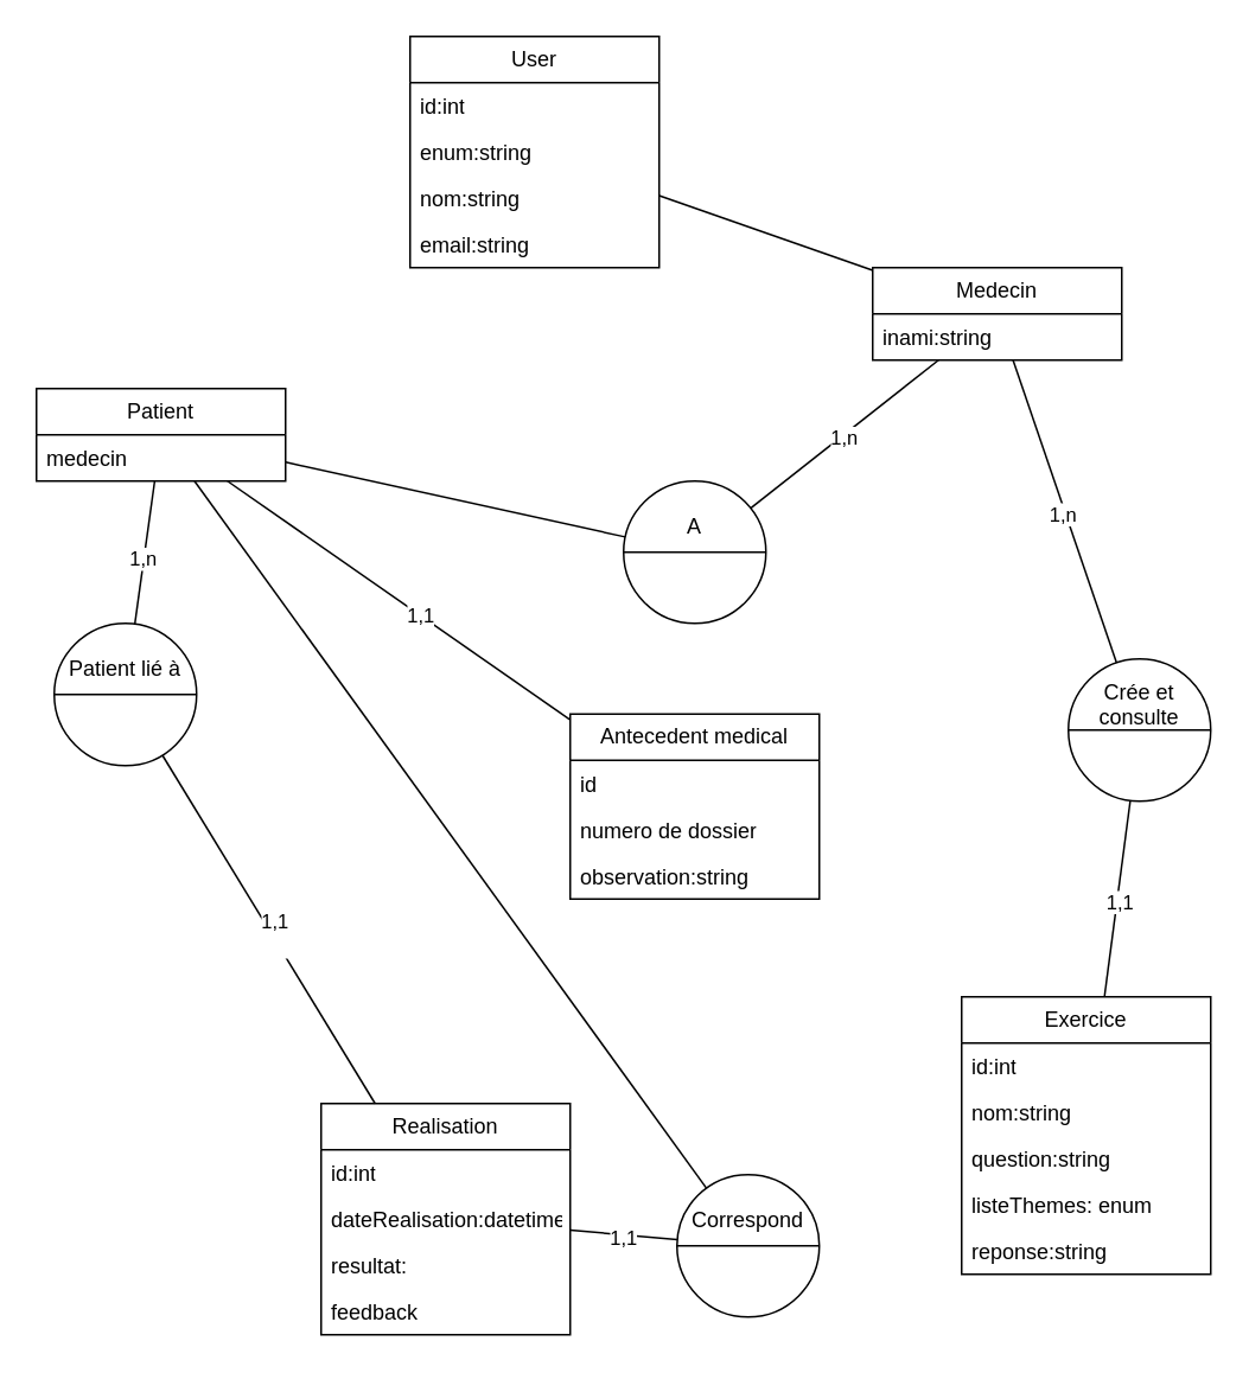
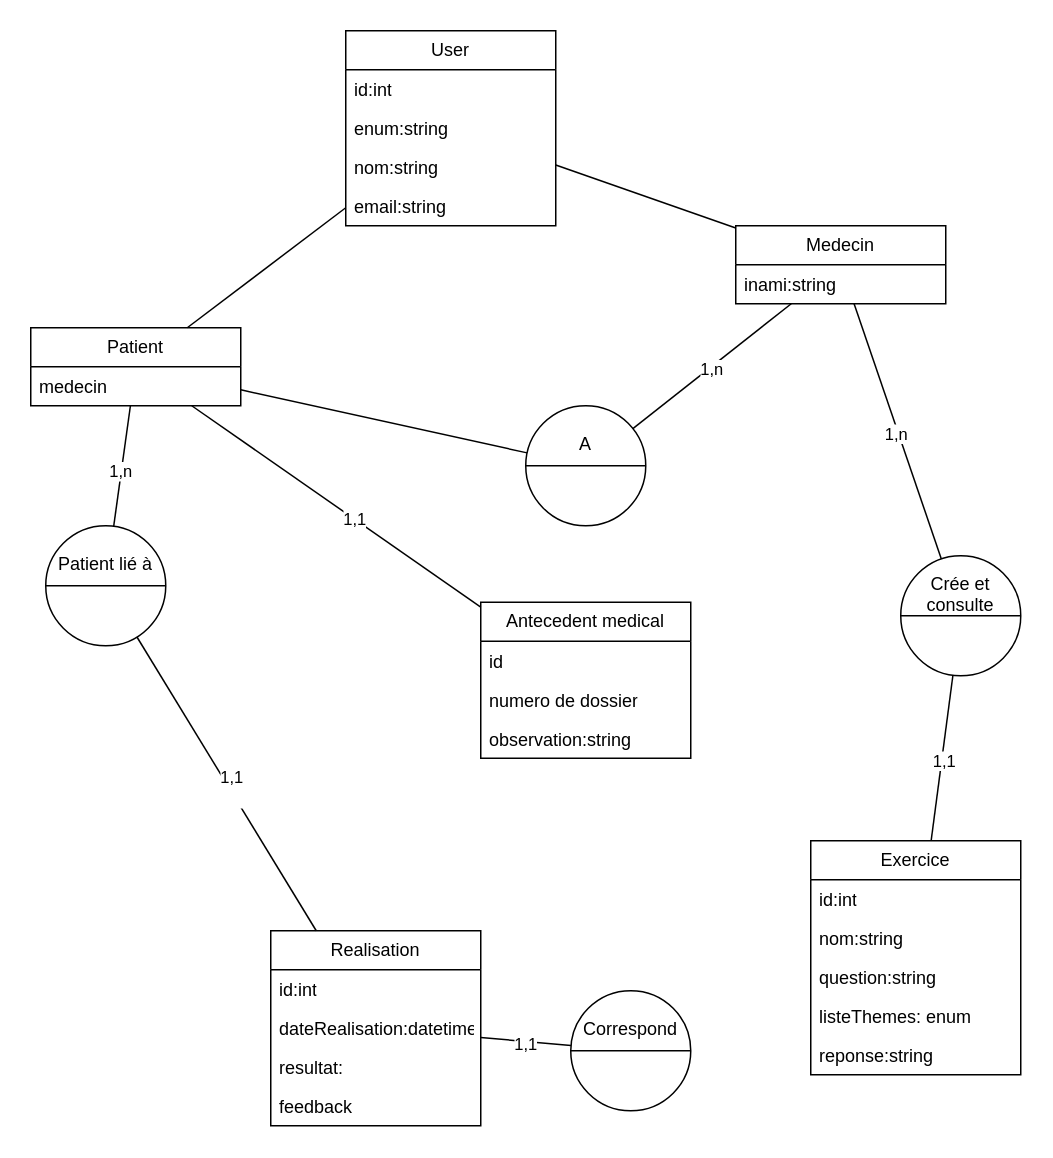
- <mxCell id="41" value="" style="endArrow=none;html=1;rounded=0;" parent="1" source="33" target="20" edge="1"><mxGeometry width="50" height="50" relative="1" as="geometry"><mxPoint x="390" y="360" as="sourcePoint" /><mxPoint x="440" y="310" as="targetPoint" /></mxGeometry></mxCell>
+ <mxCell id="41" value="" style="endArrow=none;html=1;rounded=0;" parent="1" source="33" target="2" edge="1"><mxGeometry width="50" height="50" relative="1" as="geometry"><mxPoint x="390" y="360" as="sourcePoint" /><mxPoint x="440" y="310" as="targetPoint" /></mxGeometry></mxCell>
